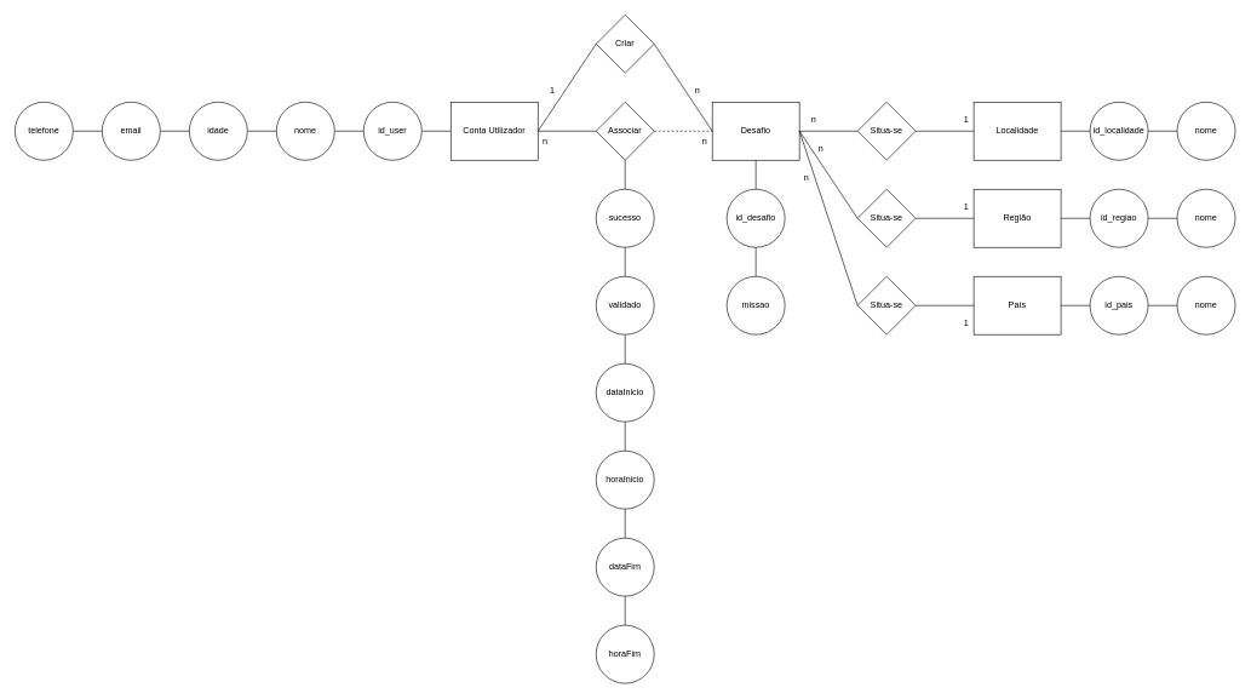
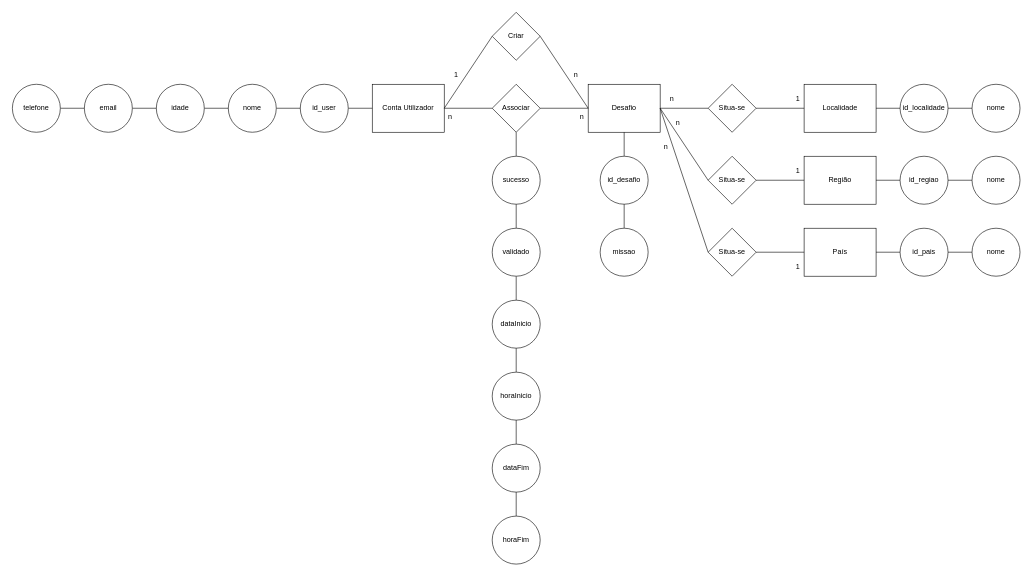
- <mxCell id="34" value="" style="endArrow=none;html=1;rounded=0;entryX=0;entryY=0.5;entryDx=0;entryDy=0;exitX=1;exitY=0.5;exitDx=0;exitDy=0;dashed=1;" edge="1" parent="1" source="4" target="6"><mxGeometry width="50" height="50" relative="1" as="geometry"><mxPoint x="750" y="190" as="sourcePoint" /><mxPoint x="830" y="190" as="targetPoint" /></mxGeometry></mxCell>
+ <mxCell id="34" value="" style="endArrow=none;html=1;rounded=0;entryX=0;entryY=0.5;entryDx=0;entryDy=0;exitX=1;exitY=0.5;exitDx=0;exitDy=0;" edge="1" parent="1" source="4" target="6"><mxGeometry width="50" height="50" relative="1" as="geometry"><mxPoint x="750" y="190" as="sourcePoint" /><mxPoint x="830" y="190" as="targetPoint" /></mxGeometry></mxCell>
